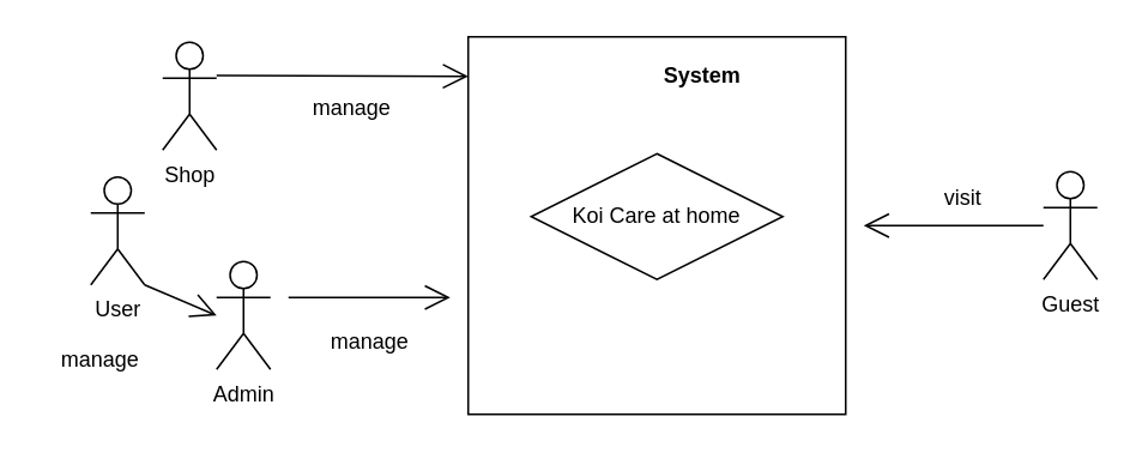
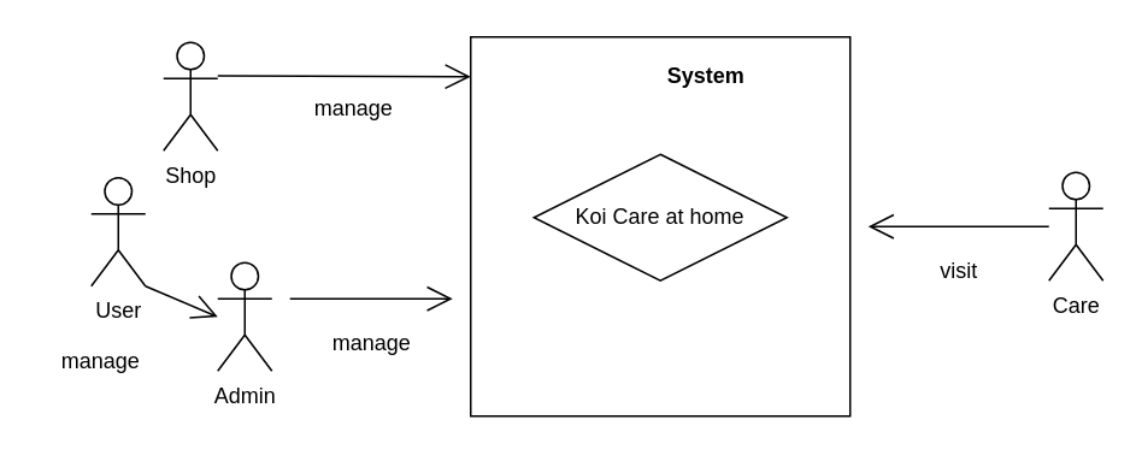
- <mxCell id="10" value="visit" style="text;html=1;align=center;verticalAlign=middle;resizable=0;points=[];autosize=1;strokeColor=none;fillColor=none;" vertex="1" parent="1"><mxGeometry x="515" y="95" width="40" height="30" as="geometry" /></mxCell>
+ <mxCell id="10" value="visit" style="text;html=1;align=center;verticalAlign=middle;resizable=0;points=[];autosize=1;strokeColor=none;fillColor=none;" vertex="1" parent="1"><mxGeometry x="510" y="135" width="40" height="30" as="geometry" /></mxCell>
- <mxCell id="5" value=" Guest" style="shape=umlActor;verticalLabelPosition=bottom;verticalAlign=top;html=1;" vertex="1" parent="1"><mxGeometry x="580" y="95" width="30" height="60" as="geometry" /></mxCell>
+ <mxCell id="5" value=" Care" style="shape=umlActor;verticalLabelPosition=bottom;verticalAlign=top;html=1;" vertex="1" parent="1"><mxGeometry x="580" y="95" width="30" height="60" as="geometry" /></mxCell>
